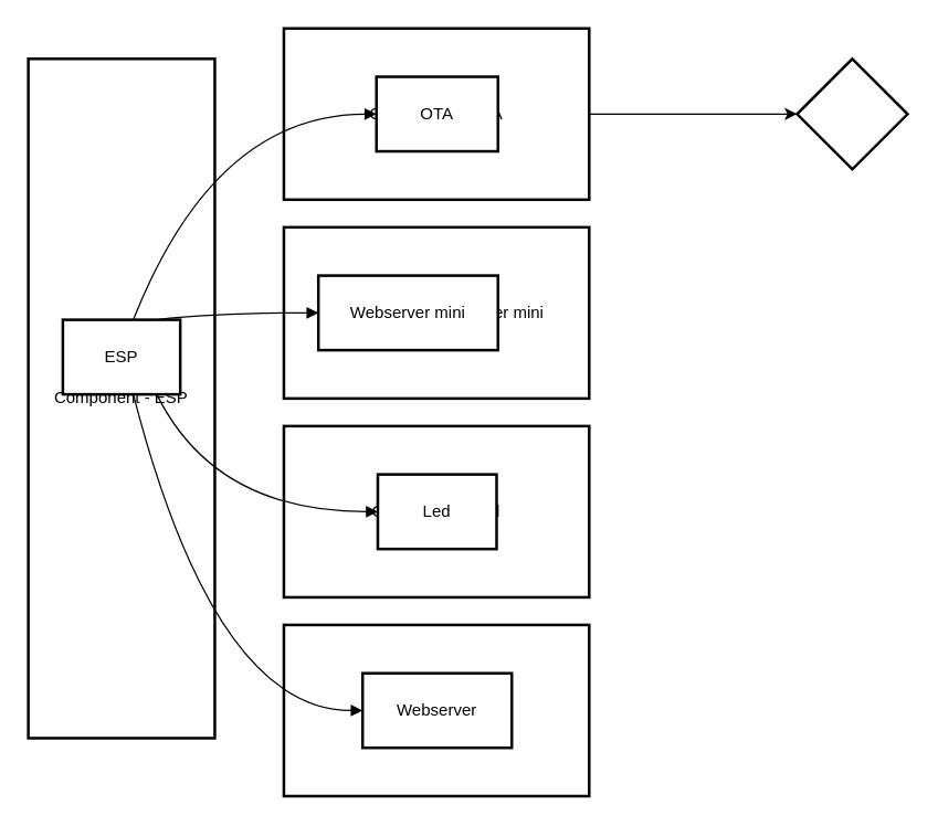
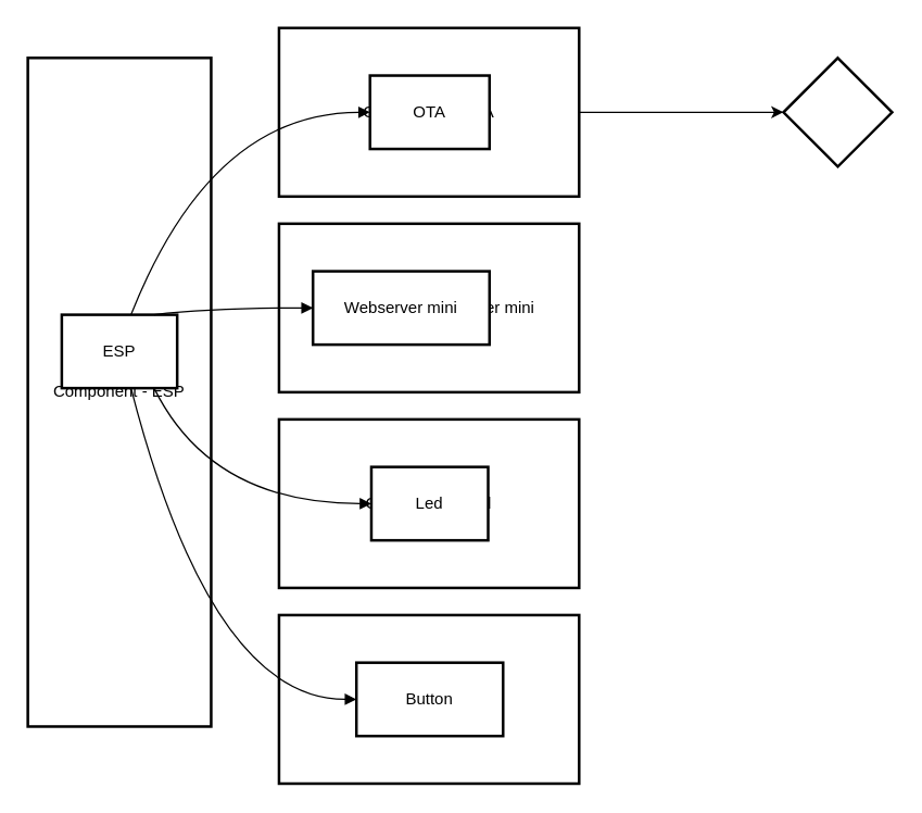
- <mxCell id="9" value="Webserver" style="whiteSpace=wrap;strokeWidth=2;" parent="1" vertex="1"><mxGeometry x="262" y="487" width="108" height="54" as="geometry" /></mxCell>
+ <mxCell id="9" value="Button" style="whiteSpace=wrap;strokeWidth=2;" parent="1" vertex="1"><mxGeometry x="262" y="487" width="108" height="54" as="geometry" /></mxCell>
